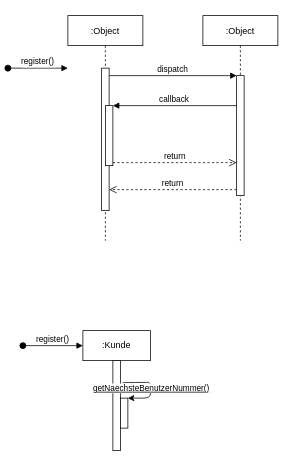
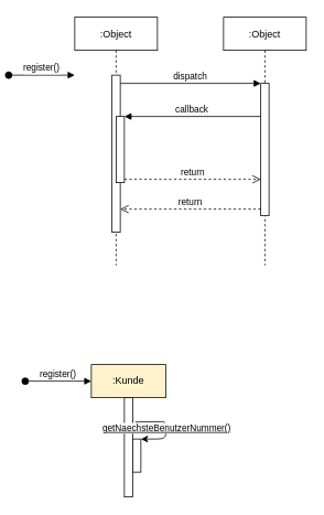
- <mxCell id="13" value=":Kunde" style="rounded=0;whiteSpace=wrap;html=1;" vertex="1" parent="1"><mxGeometry x="100" y="440" width="90" height="40" as="geometry" /></mxCell>
+ <mxCell id="13" value=":Kunde" style="rounded=0;whiteSpace=wrap;html=1;fillColor=#fff2cc;" vertex="1" parent="1"><mxGeometry x="100" y="440" width="90" height="40" as="geometry" /></mxCell>
